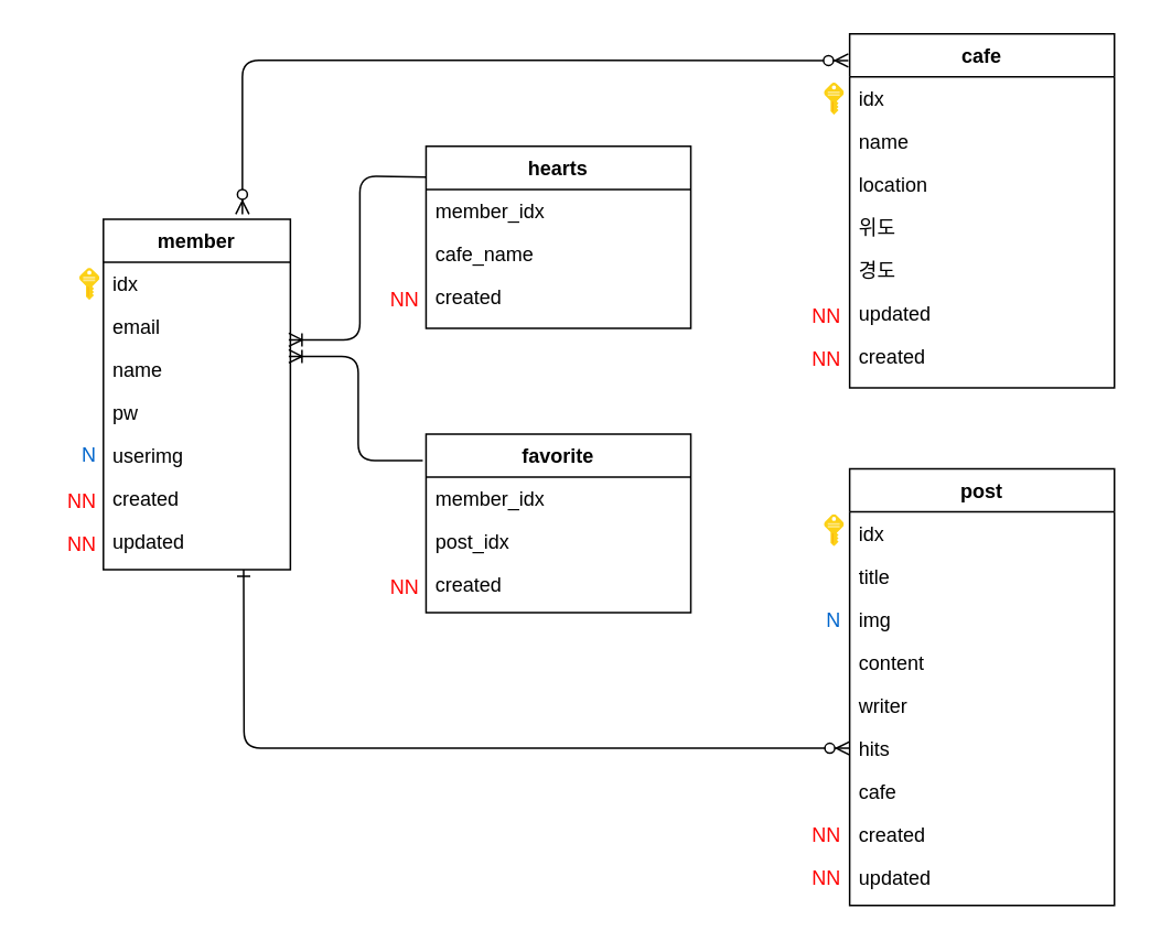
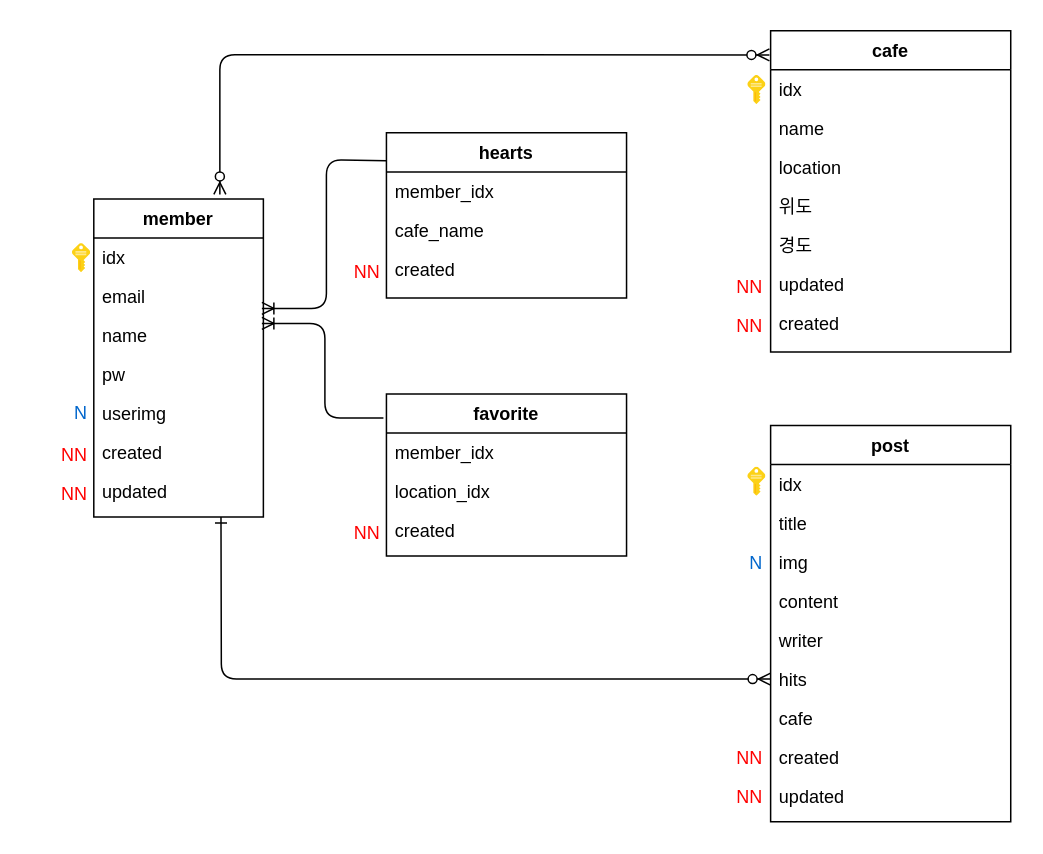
- <mxCell id="12" value="post_idx" style="text;align=left;verticalAlign=top;spacingLeft=4;spacingRight=4;overflow=hidden;rotatable=0;points=[[0,0.5],[1,0.5]];portConstraint=eastwest;shadow=0;html=0;" parent="10" vertex="1"><mxGeometry y="52" width="160" height="26" as="geometry" /></mxCell>
+ <mxCell id="12" value="location_idx" style="text;align=left;verticalAlign=top;spacingLeft=4;spacingRight=4;overflow=hidden;rotatable=0;points=[[0,0.5],[1,0.5]];portConstraint=eastwest;shadow=0;html=0;" parent="10" vertex="1"><mxGeometry y="52" width="160" height="26" as="geometry" /></mxCell>
